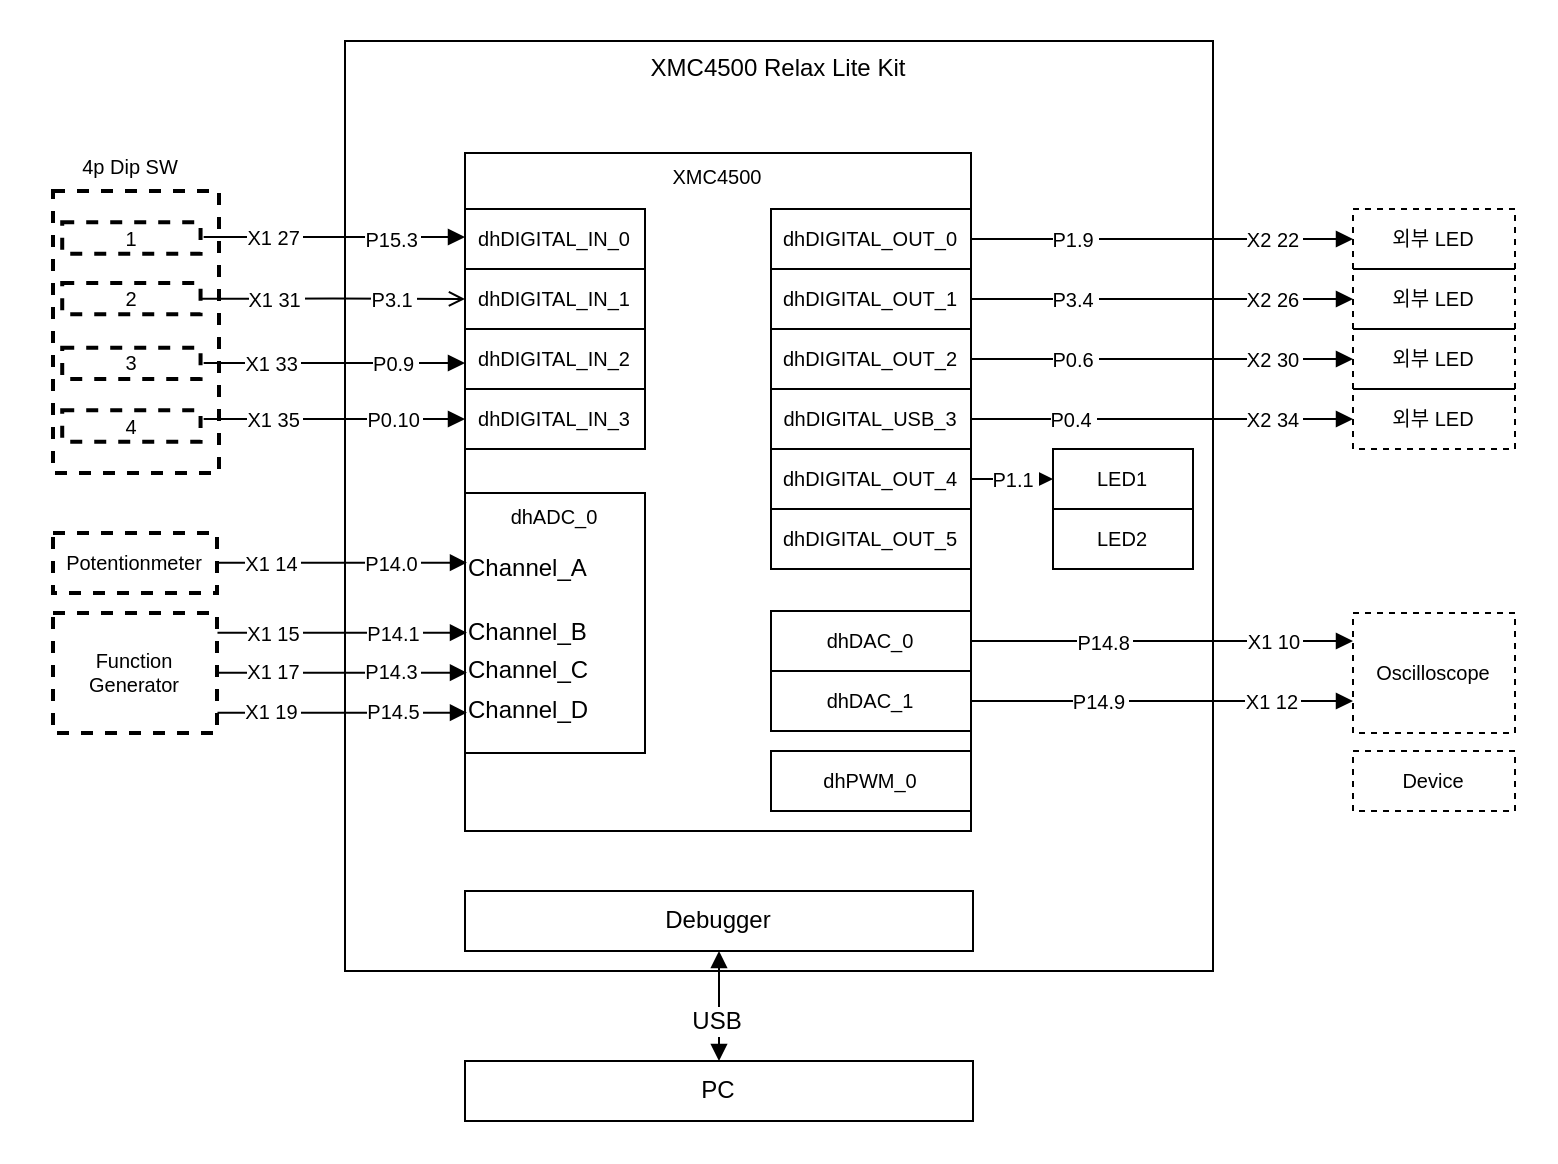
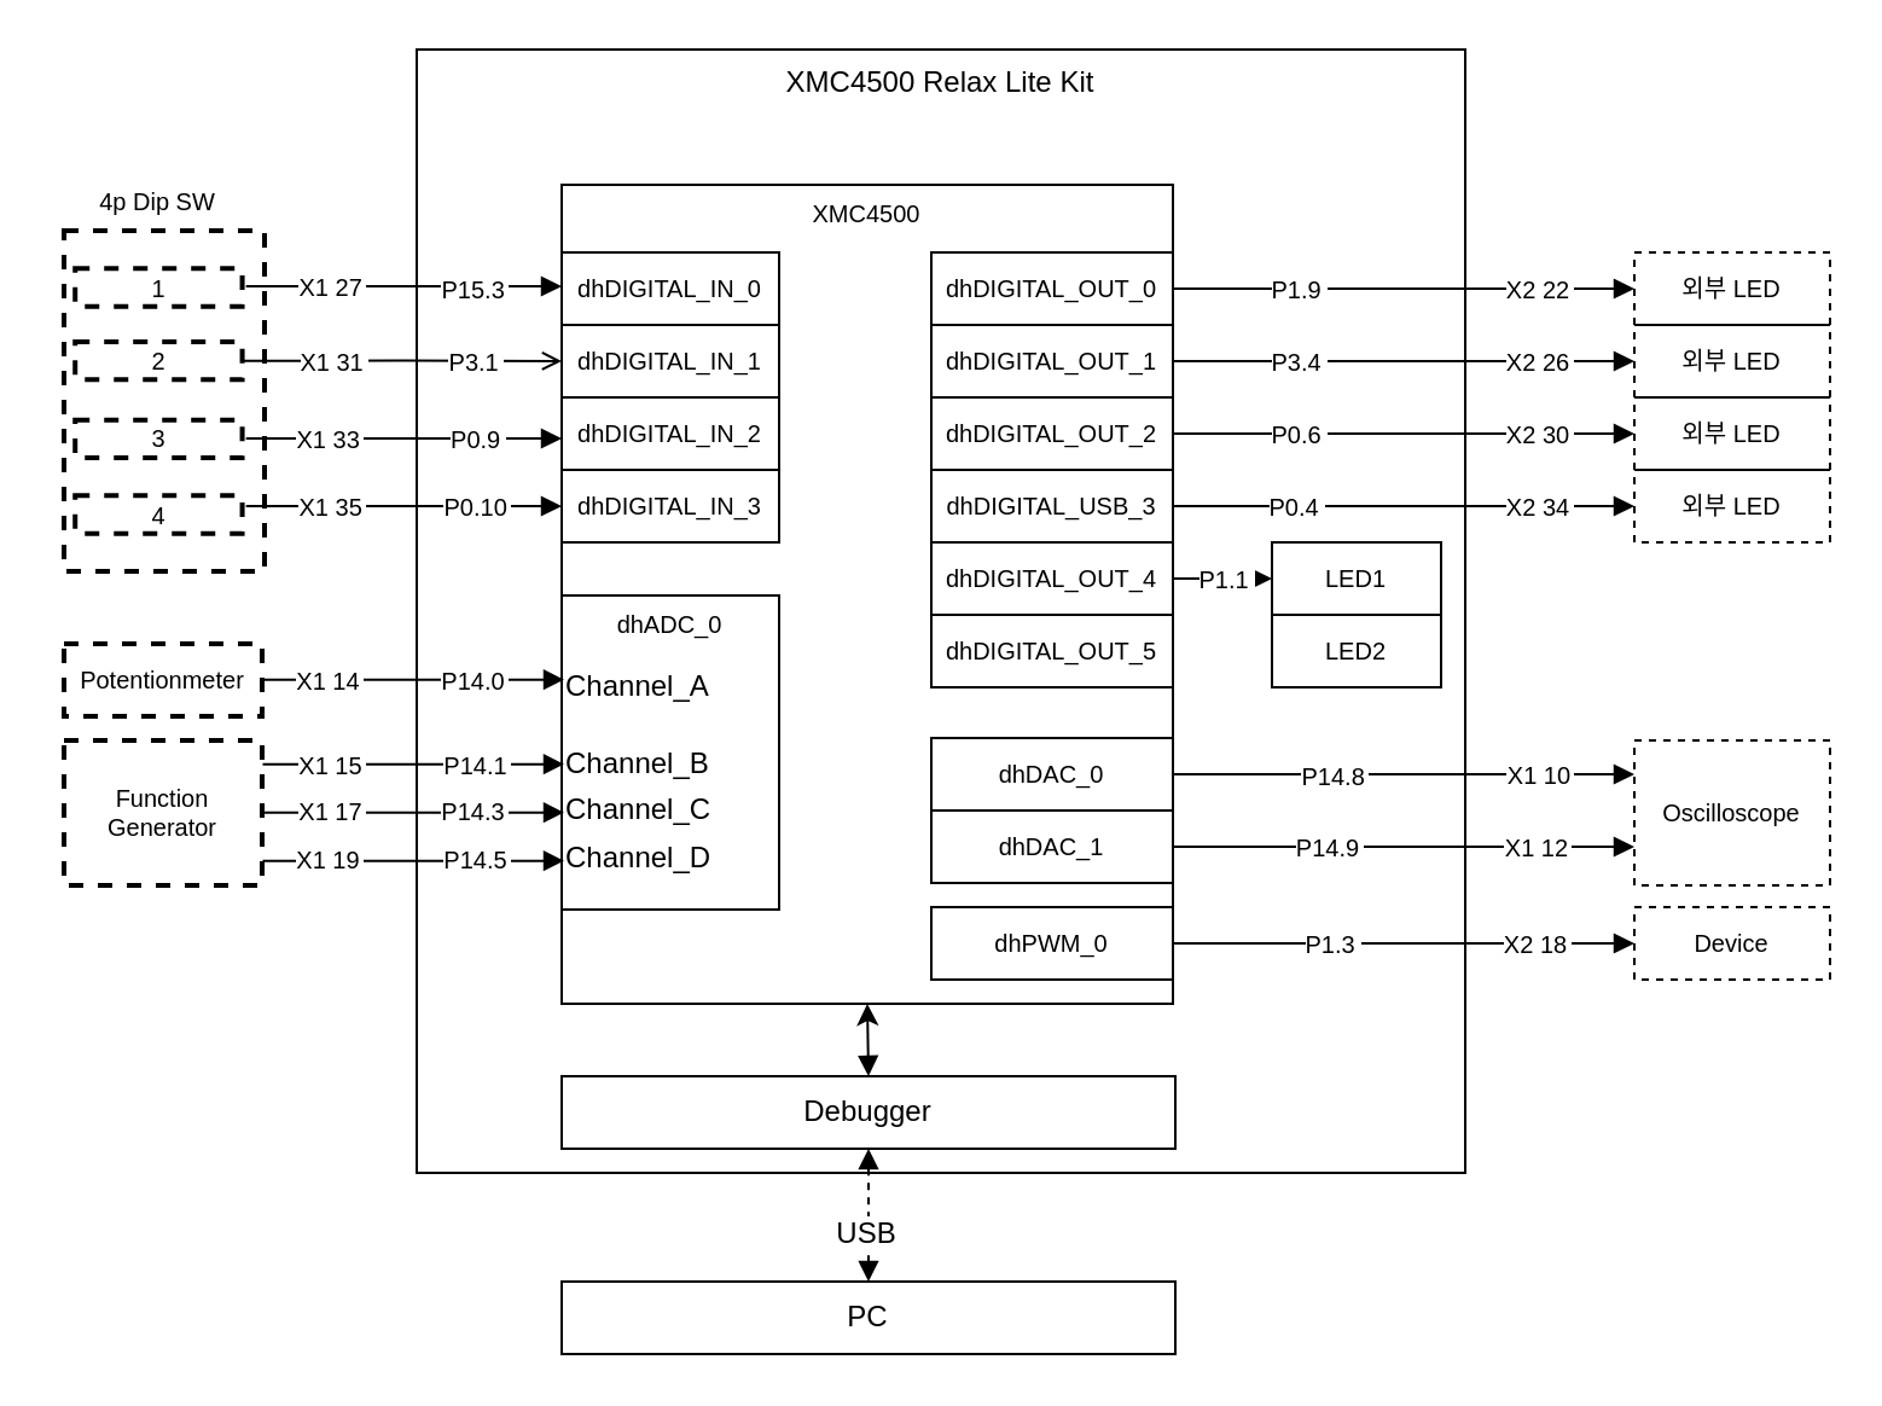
+ <mxCell id="72" style="edgeStyle=orthogonalEdgeStyle;rounded=0;comic=0;exitX=1;exitY=0.5;entryX=0;entryY=0.5;shadow=0;startArrow=none;startFill=0;endArrow=block;endFill=1;endSize=6;jettySize=auto;orthogonalLoop=1;strokeColor=#000000;strokeWidth=1;fontSize=12;" parent="1" source="75" target="86" edge="1"><mxGeometry relative="1" as="geometry" /></mxCell>
+ <mxCell id="73" value="P1.3" style="text;resizable=0;points=[];align=center;verticalAlign=middle;labelBackgroundColor=#ffffff;fontSize=10;" parent="72" vertex="1" connectable="0"><mxGeometry x="-0.267" y="-1" relative="1" as="geometry"><mxPoint x="-5" y="-1" as="offset" /></mxGeometry></mxCell>
+ <mxCell id="74" value="X2 18" style="text;resizable=0;points=[];align=center;verticalAlign=middle;labelBackgroundColor=#ffffff;fontSize=10;" parent="72" vertex="1" connectable="0"><mxGeometry x="0.523" y="-1" relative="1" as="geometry"><mxPoint x="5" y="-1" as="offset" /></mxGeometry></mxCell>
+ <mxCell id="3" style="edgeStyle=orthogonalEdgeStyle;rounded=0;comic=0;html=0;exitX=0.5;exitY=1;entryX=0.5;entryY=0;shadow=0;startArrow=classic;startFill=1;endArrow=block;endFill=1;endSize=6;jettySize=auto;orthogonalLoop=1;strokeColor=#000000;strokeWidth=1;fontSize=10;" parent="1" source="4" target="89" edge="1"><mxGeometry relative="1" as="geometry" /></mxCell>
- <mxCell id="87" style="edgeStyle=orthogonalEdgeStyle;rounded=0;comic=0;exitX=0.5;exitY=1;entryX=0.5;entryY=0;shadow=0;startArrow=block;startFill=1;endArrow=block;endFill=1;endSize=6;jettySize=auto;orthogonalLoop=1;strokeColor=#000000;strokeWidth=1;fontSize=12;" parent="1" source="89" target="90" edge="1"><mxGeometry relative="1" as="geometry" /></mxCell>
+ <mxCell id="87" style="edgeStyle=orthogonalEdgeStyle;rounded=0;comic=0;exitX=0.5;exitY=1;entryX=0.5;entryY=0;shadow=0;startArrow=block;startFill=1;endArrow=block;endFill=1;endSize=6;jettySize=auto;orthogonalLoop=1;strokeColor=#000000;strokeWidth=1;fontSize=12;dashed=1;" parent="1" source="89" target="90" edge="1"><mxGeometry relative="1" as="geometry" /></mxCell>
